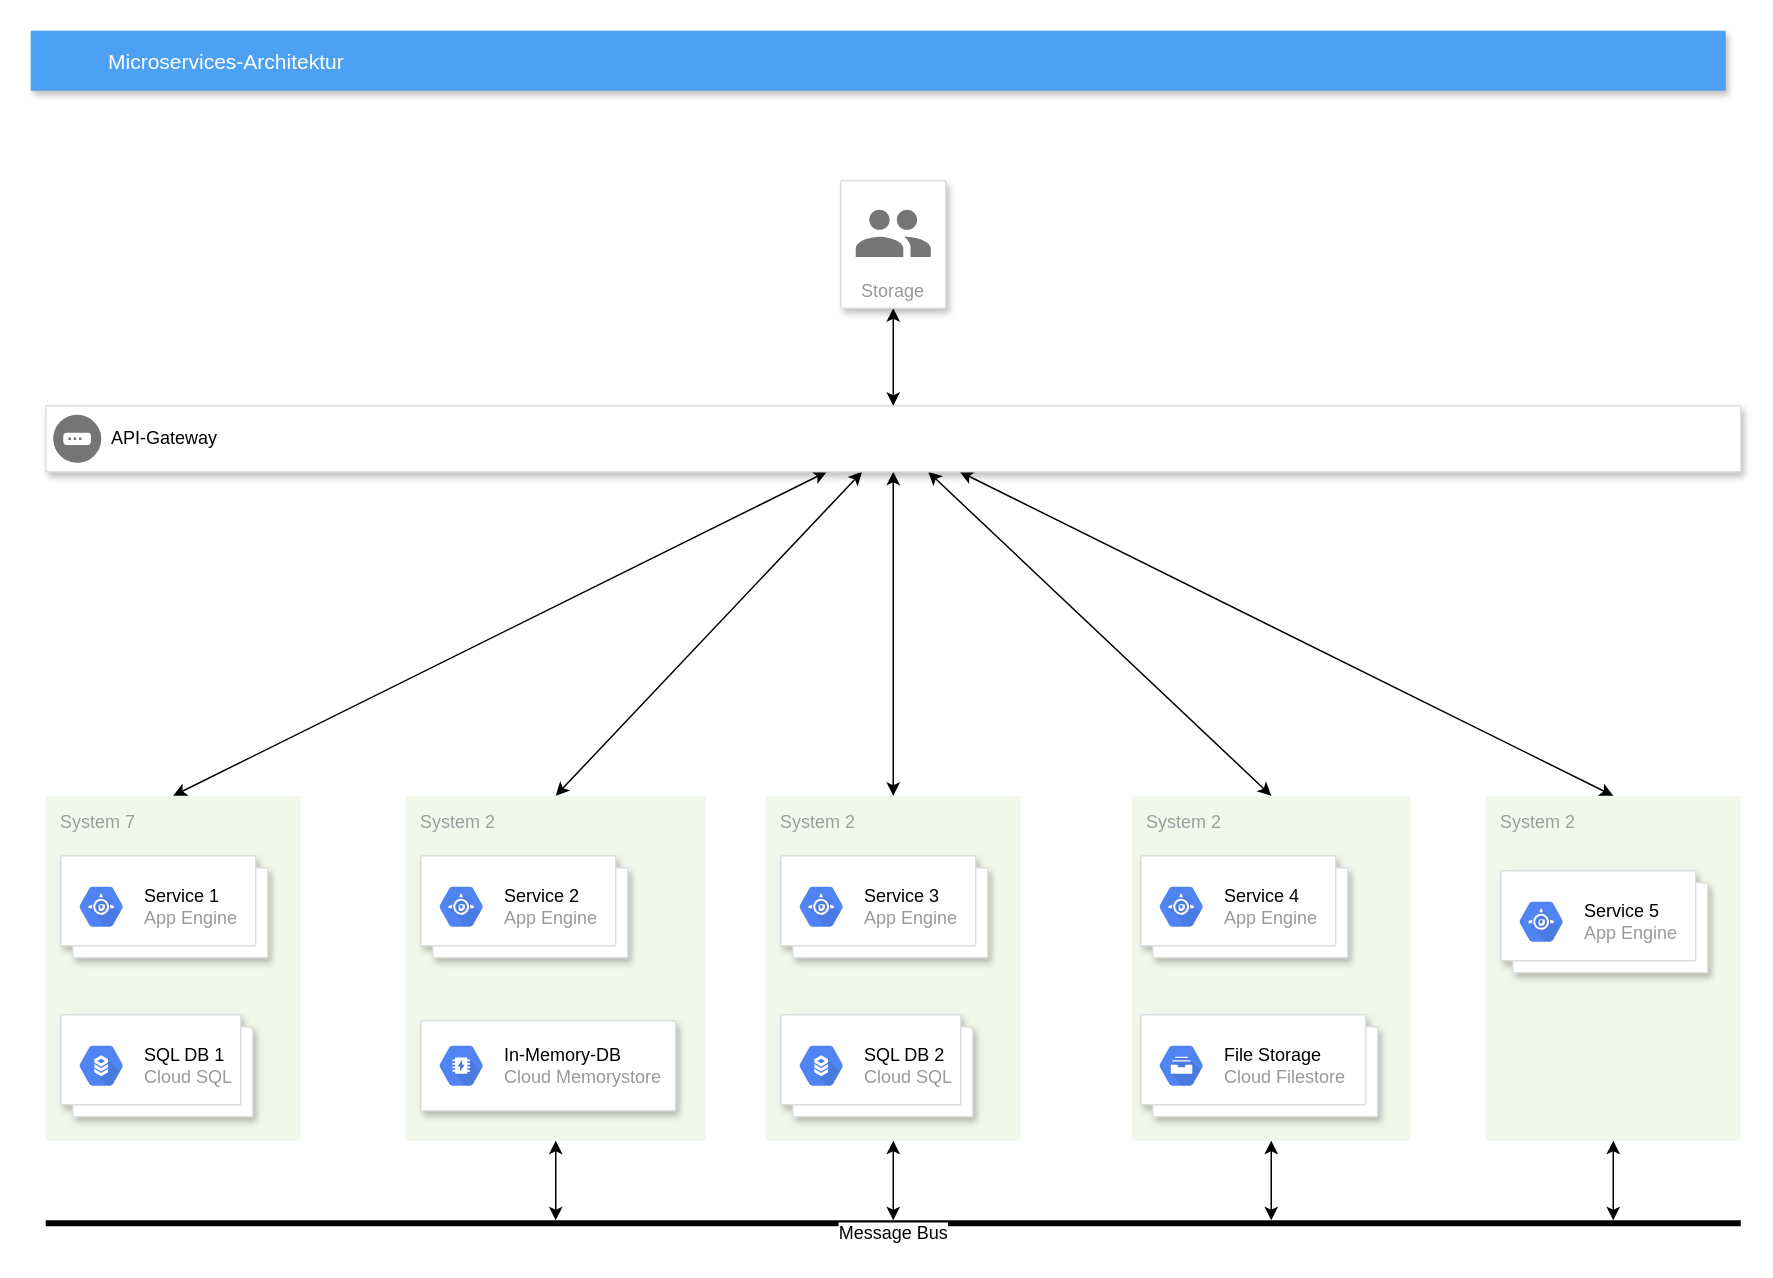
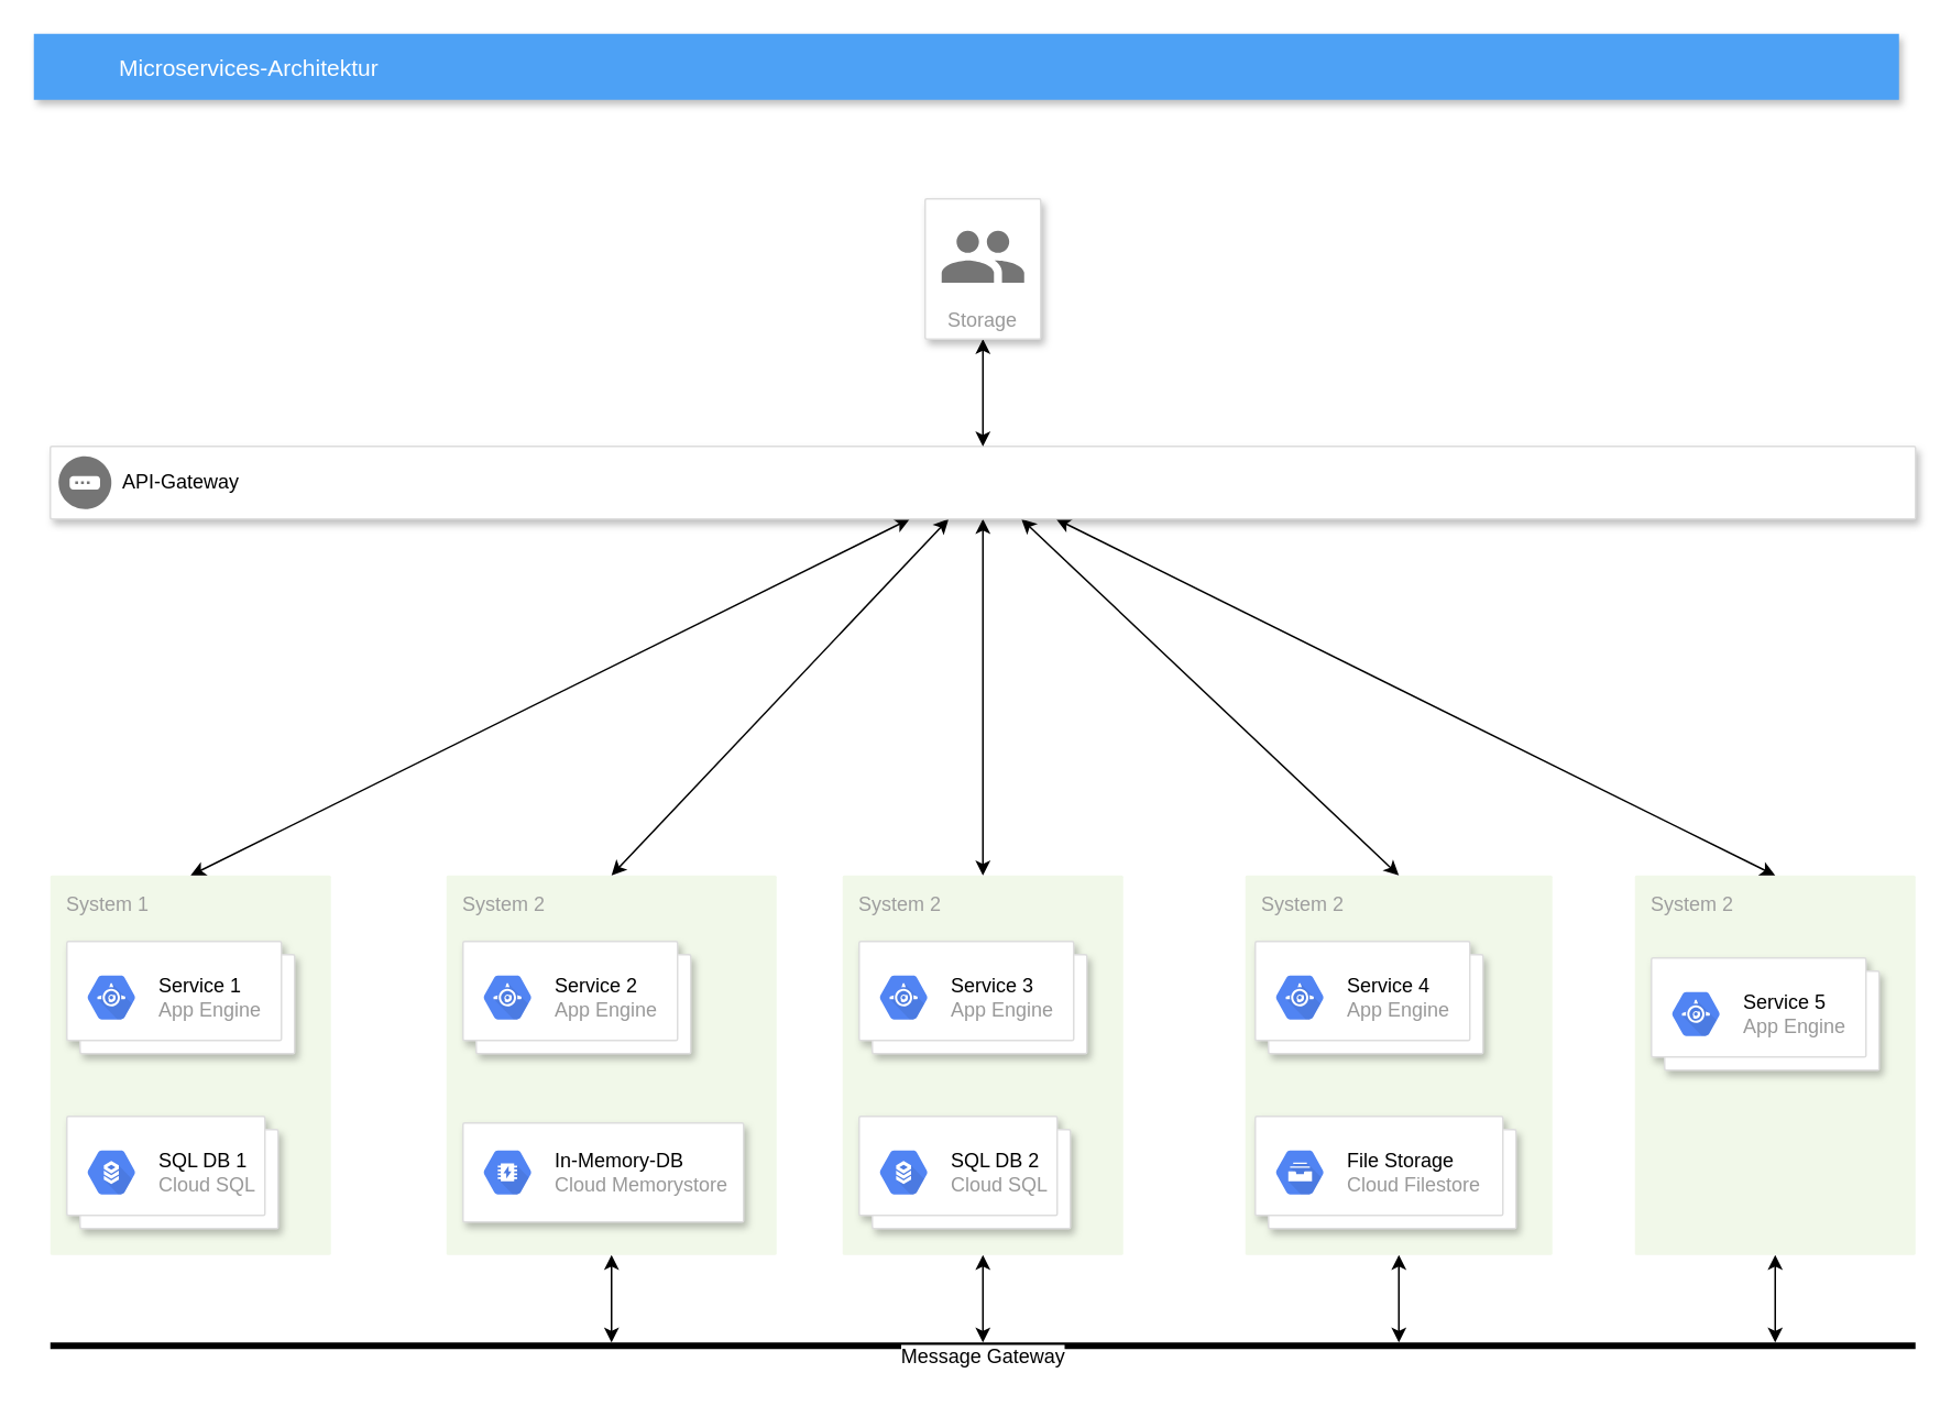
- <mxCell id="10" value="System 7" style="points=[[0,0,0],[0.25,0,0],[0.5,0,0],[0.75,0,0],[1,0,0],[1,0.25,0],[1,0.5,0],[1,0.75,0],[1,1,0],[0.75,1,0],[0.5,1,0],[0.25,1,0],[0,1,0],[0,0.75,0],[0,0.5,0],[0,0.25,0]];rounded=1;absoluteArcSize=1;arcSize=2;html=1;strokeColor=none;gradientColor=none;shadow=0;dashed=0;fontSize=12;fontColor=#9E9E9E;align=left;verticalAlign=top;spacing=10;spacingTop=-4;fillColor=#F1F8E9;" vertex="1" parent="1"><mxGeometry x="30" y="530" width="170" height="230" as="geometry" /></mxCell>
+ <mxCell id="10" value="System 1" style="points=[[0,0,0],[0.25,0,0],[0.5,0,0],[0.75,0,0],[1,0,0],[1,0.25,0],[1,0.5,0],[1,0.75,0],[1,1,0],[0.75,1,0],[0.5,1,0],[0.25,1,0],[0,1,0],[0,0.75,0],[0,0.5,0],[0,0.25,0]];rounded=1;absoluteArcSize=1;arcSize=2;html=1;strokeColor=none;gradientColor=none;shadow=0;dashed=0;fontSize=12;fontColor=#9E9E9E;align=left;verticalAlign=top;spacing=10;spacingTop=-4;fillColor=#F1F8E9;" vertex="1" parent="1"><mxGeometry x="30" y="530" width="170" height="230" as="geometry" /></mxCell>
- <mxCell id="40" value="Message Bus" style="line;strokeWidth=4;html=1;perimeter=backbonePerimeter;points=[];outlineConnect=0;" vertex="1" parent="1"><mxGeometry x="30" y="800" width="1130" height="30" as="geometry" /></mxCell>
+ <mxCell id="40" value="Message Gateway" style="line;strokeWidth=4;html=1;perimeter=backbonePerimeter;points=[];outlineConnect=0;" vertex="1" parent="1"><mxGeometry x="30" y="800" width="1130" height="30" as="geometry" /></mxCell>
